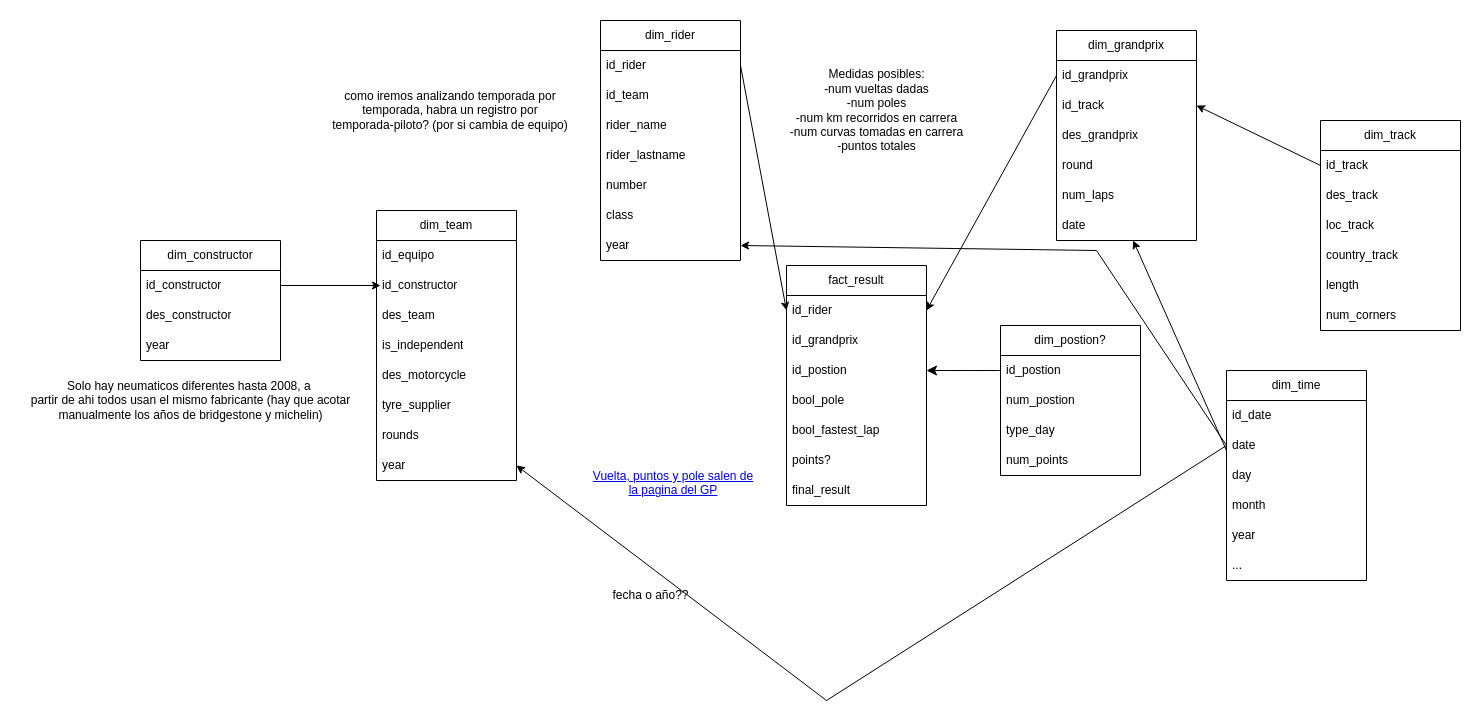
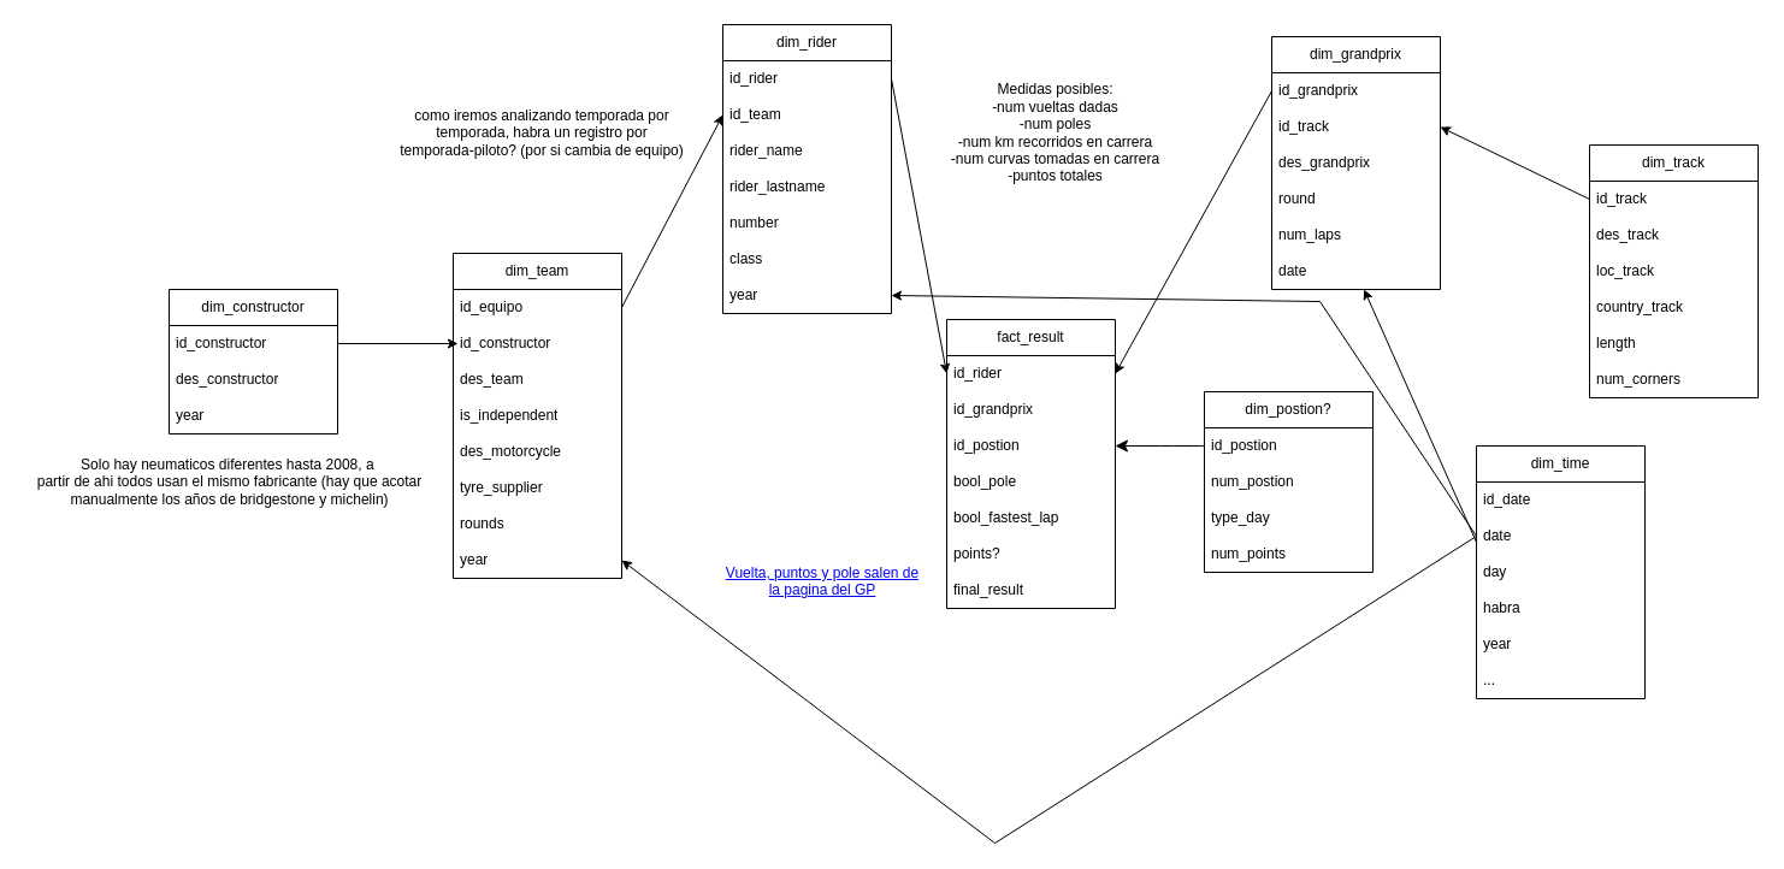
+ <mxCell id="59" value="" style="endArrow=classic;html=1;rounded=0;exitX=1;exitY=0.5;exitDx=0;exitDy=0;entryX=0;entryY=0.5;entryDx=0;entryDy=0;" parent="1" source="19" target="4" edge="1"><mxGeometry width="50" height="50" relative="1" as="geometry"><mxPoint x="496" y="435" as="sourcePoint" /><mxPoint x="556" y="315" as="targetPoint" /></mxGeometry></mxCell>
- <mxCell id="55" value="&lt;a href=&quot;https://es.wikipedia.org/wiki/Gran_Premio_de_Sud%C3%A1frica_de_Motociclismo_de_2001&quot;&gt;Vuelta, puntos y pole salen de la pagina del GP&lt;br&gt;&lt;/a&gt;&amp;nbsp;" style="text;html=1;strokeColor=none;fillColor=none;align=center;verticalAlign=middle;whiteSpace=wrap;rounded=0;" parent="1" vertex="1"><mxGeometry x="590" y="460" width="166" height="60" as="geometry" /></mxCell>
+ <mxCell id="55" value="&lt;a href=&quot;https://es.wikipedia.org/wiki/Gran_Premio_de_Sud%C3%A1frica_de_Motociclismo_de_2001&quot;&gt;Vuelta, puntos y pole salen de la pagina del GP&lt;br&gt;&lt;/a&gt;&amp;nbsp;" style="text;html=1;strokeColor=none;fillColor=none;align=center;verticalAlign=middle;whiteSpace=wrap;rounded=0;" parent="1" vertex="1"><mxGeometry x="600" y="460" width="166" height="60" as="geometry" /></mxCell>
- <mxCell id="50" value="month" style="text;strokeColor=none;fillColor=none;align=left;verticalAlign=middle;spacingLeft=4;spacingRight=4;overflow=hidden;points=[[0,0.5],[1,0.5]];portConstraint=eastwest;rotatable=0;whiteSpace=wrap;html=1;" parent="46" vertex="1"><mxGeometry y="120" width="140" height="30" as="geometry" /></mxCell>
+ <mxCell id="50" value="habra" style="text;strokeColor=none;fillColor=none;align=left;verticalAlign=middle;spacingLeft=4;spacingRight=4;overflow=hidden;points=[[0,0.5],[1,0.5]];portConstraint=eastwest;rotatable=0;whiteSpace=wrap;html=1;" parent="46" vertex="1"><mxGeometry y="120" width="140" height="30" as="geometry" /></mxCell>
- <mxCell id="64" value="fecha o año??" style="text;html=1;align=center;verticalAlign=middle;resizable=0;points=[];autosize=1;strokeColor=none;fillColor=none;" parent="1" vertex="1"><mxGeometry x="600" y="580" width="100" height="30" as="geometry" /></mxCell>
